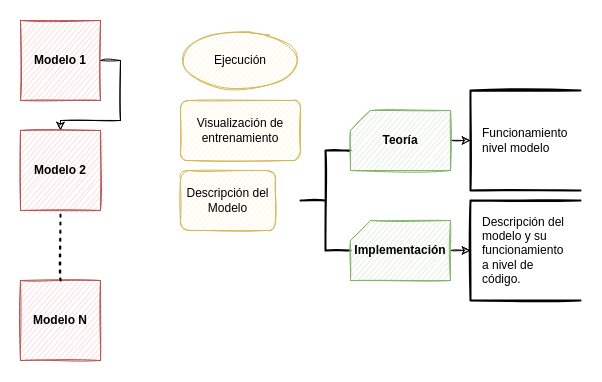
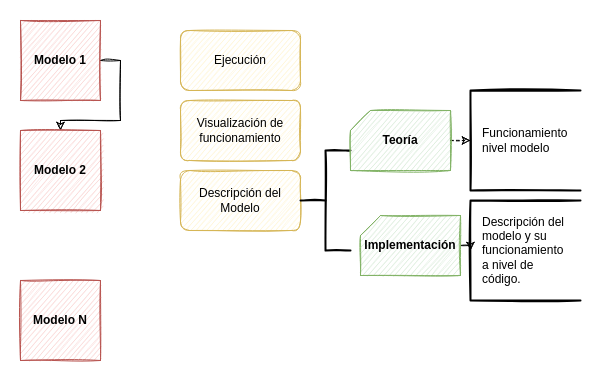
- <mxCell id="4" value="Ejecución" style="ellipse;whiteSpace=wrap;html=1;fillColor=#fff2cc;strokeColor=#d6b656;sketch=1;" parent="1" vertex="1"><mxGeometry x="180" y="30" width="120" height="60" as="geometry" /></mxCell>
+ <mxCell id="4" value="Ejecución" style="rounded=1;whiteSpace=wrap;html=1;fillColor=#fff2cc;strokeColor=#d6b656;sketch=1;" parent="1" vertex="1"><mxGeometry x="180" y="30" width="120" height="60" as="geometry" /></mxCell>
- <mxCell id="5" value="Visualización de entrenamiento" style="rounded=1;whiteSpace=wrap;html=1;fillColor=#fff2cc;strokeColor=#d6b656;sketch=1;" parent="1" vertex="1"><mxGeometry x="180" y="100" width="120" height="60" as="geometry" /></mxCell>
+ <mxCell id="5" value="Visualización de funcionamiento" style="rounded=1;whiteSpace=wrap;html=1;fillColor=#fff2cc;strokeColor=#d6b656;sketch=1;" parent="1" vertex="1"><mxGeometry x="180" y="100" width="120" height="60" as="geometry" /></mxCell>
- <mxCell id="8" style="edgeStyle=orthogonalEdgeStyle;rounded=0;orthogonalLoop=1;jettySize=auto;html=1;exitX=1;exitY=0.5;exitDx=0;exitDy=0;exitPerimeter=0;entryX=0;entryY=0.5;entryDx=0;entryDy=0;entryPerimeter=0;sketch=1;" parent="1" source="9" target="12" edge="1"><mxGeometry relative="1" as="geometry" /></mxCell>
+ <mxCell id="8" style="edgeStyle=orthogonalEdgeStyle;rounded=0;orthogonalLoop=1;jettySize=auto;html=1;exitX=1;exitY=0.5;exitDx=0;exitDy=0;exitPerimeter=0;entryX=0;entryY=0.5;entryDx=0;entryDy=0;entryPerimeter=0;sketch=1;dashed=1;" parent="1" source="9" target="12" edge="1"><mxGeometry relative="1" as="geometry" /></mxCell>
- <mxCell id="6" value="Descripción del Modelo" style="rounded=1;whiteSpace=wrap;html=1;fillColor=#fff2cc;strokeColor=#d6b656;sketch=1;" parent="1" vertex="1"><mxGeometry x="180" y="170" width="95" height="60" as="geometry" /></mxCell>
+ <mxCell id="6" value="Descripción del Modelo" style="rounded=1;whiteSpace=wrap;html=1;fillColor=#fff2cc;strokeColor=#d6b656;sketch=1;" parent="1" vertex="1"><mxGeometry x="180" y="170" width="120" height="60" as="geometry" /></mxCell>
- <mxCell id="16" value="" style="endArrow=none;dashed=1;html=1;dashPattern=1 3;strokeWidth=2;entryX=0.5;entryY=1;entryDx=0;entryDy=0;exitX=0.5;exitY=0;exitDx=0;exitDy=0;sketch=1;" parent="1" source="15" target="14" edge="1"><mxGeometry width="50" height="50" relative="1" as="geometry"><mxPoint x="60" y="270" as="sourcePoint" /><mxPoint x="100" y="220" as="targetPoint" /></mxGeometry></mxCell>
- <mxCell id="11" value="&lt;b&gt;Implementación&lt;/b&gt;" style="verticalLabelPosition=middle;verticalAlign=middle;html=1;shape=card;whiteSpace=wrap;size=20;arcSize=12;fillColor=#d5e8d4;strokeColor=#82b366;labelPosition=center;align=center;sketch=1;" parent="1" vertex="1"><mxGeometry x="350" y="220" width="100" height="60" as="geometry" /></mxCell>
+ <mxCell id="11" value="&lt;b&gt;Implementación&lt;/b&gt;" style="verticalLabelPosition=middle;verticalAlign=middle;html=1;shape=card;whiteSpace=wrap;size=20;arcSize=12;fillColor=#d5e8d4;strokeColor=#82b366;labelPosition=center;align=center;sketch=1;" parent="1" vertex="1"><mxGeometry x="360" y="215" width="100" height="60" as="geometry" /></mxCell>
